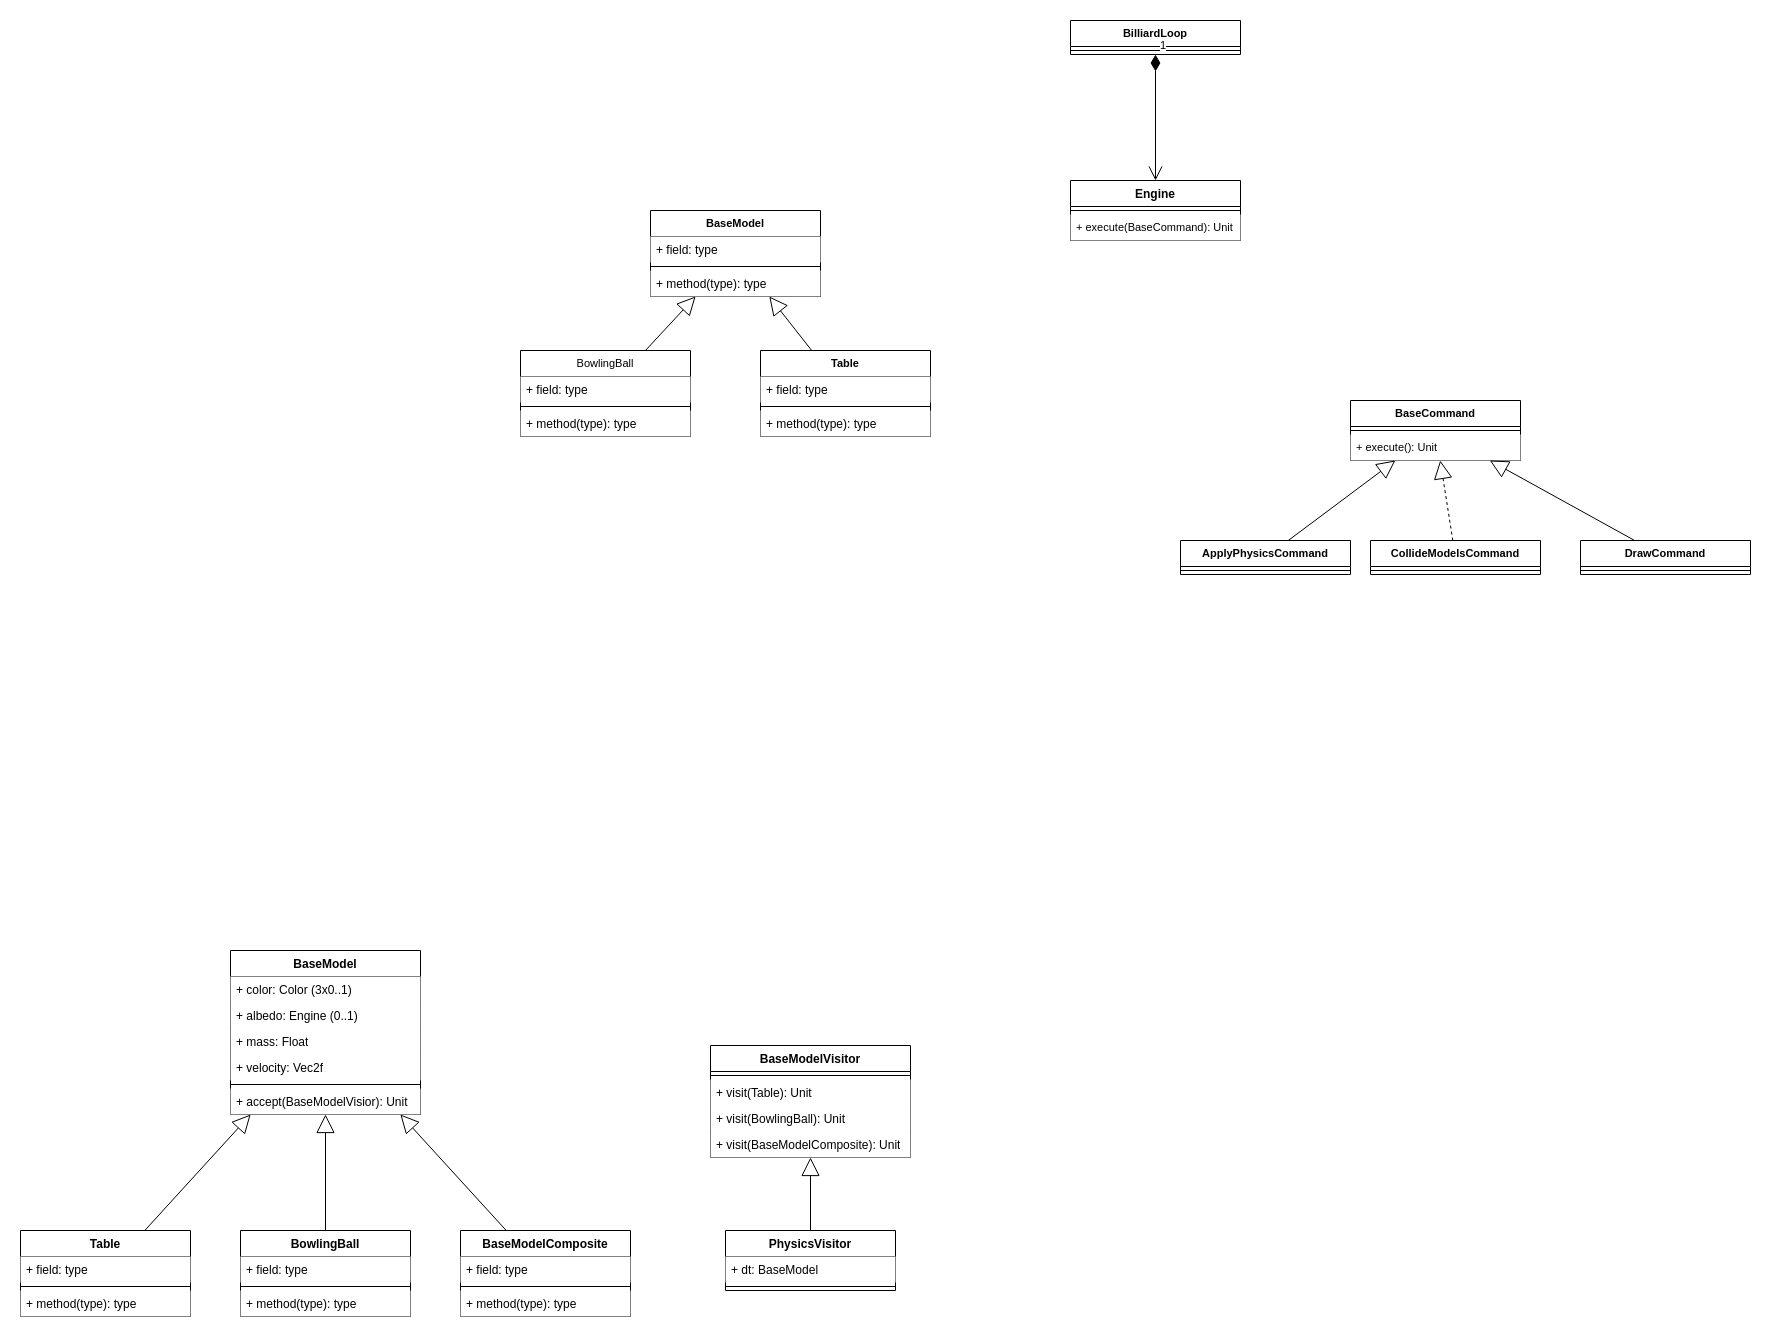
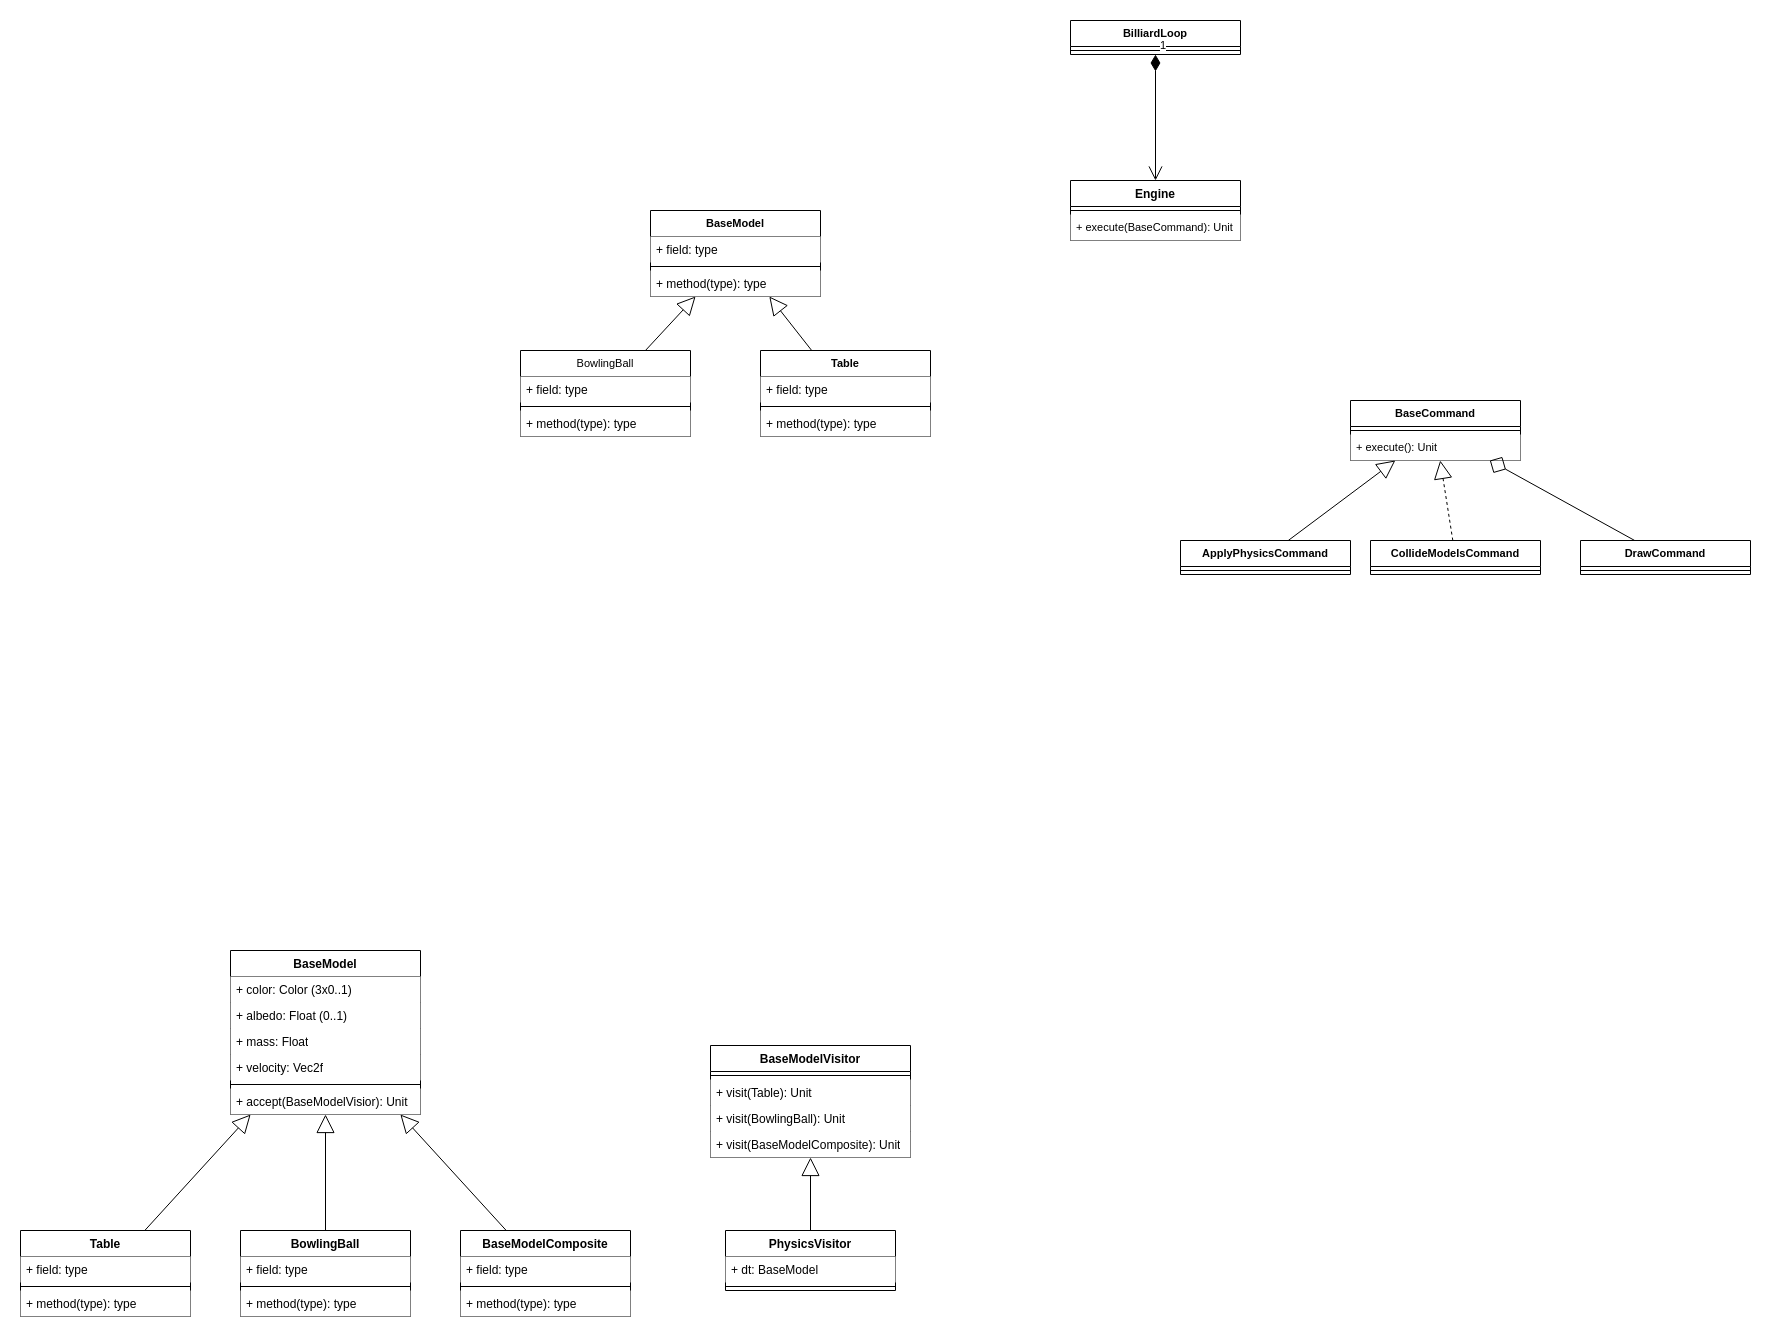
- <mxCell id="48" value="" style="endArrow=block;endSize=16;endFill=0;html=1;rounded=0;" parent="1" source="45" target="38" edge="1"><mxGeometry width="160" relative="1" as="geometry"><mxPoint x="1298" y="550" as="sourcePoint" /><mxPoint x="1405" y="470" as="targetPoint" /></mxGeometry></mxCell>
+ <mxCell id="48" value="" style="endArrow=diamond;endSize=16;endFill=0;html=1;rounded=0;" parent="1" source="45" target="38" edge="1"><mxGeometry width="160" relative="1" as="geometry"><mxPoint x="1298" y="550" as="sourcePoint" /><mxPoint x="1405" y="470" as="targetPoint" /></mxGeometry></mxCell>
- <mxCell id="4" value="&lt;font style=&quot;font-size: 12px;&quot;&gt;+ albedo: Engine (0..1)&lt;/font&gt;" style="text;strokeColor=none;fillColor=default;align=left;verticalAlign=top;spacingLeft=4;spacingRight=4;overflow=hidden;rotatable=0;points=[[0,0.5],[1,0.5]];portConstraint=eastwest;whiteSpace=wrap;html=1;fontFamily=Helvetica;fontSize=11;fontColor=default;labelBackgroundColor=none;" parent="2" vertex="1"><mxGeometry y="52" width="190" height="26" as="geometry" /></mxCell>
+ <mxCell id="4" value="&lt;font style=&quot;font-size: 12px;&quot;&gt;+ albedo: Float (0..1)&lt;/font&gt;" style="text;strokeColor=none;fillColor=default;align=left;verticalAlign=top;spacingLeft=4;spacingRight=4;overflow=hidden;rotatable=0;points=[[0,0.5],[1,0.5]];portConstraint=eastwest;whiteSpace=wrap;html=1;fontFamily=Helvetica;fontSize=11;fontColor=default;labelBackgroundColor=none;" parent="2" vertex="1"><mxGeometry y="52" width="190" height="26" as="geometry" /></mxCell>
